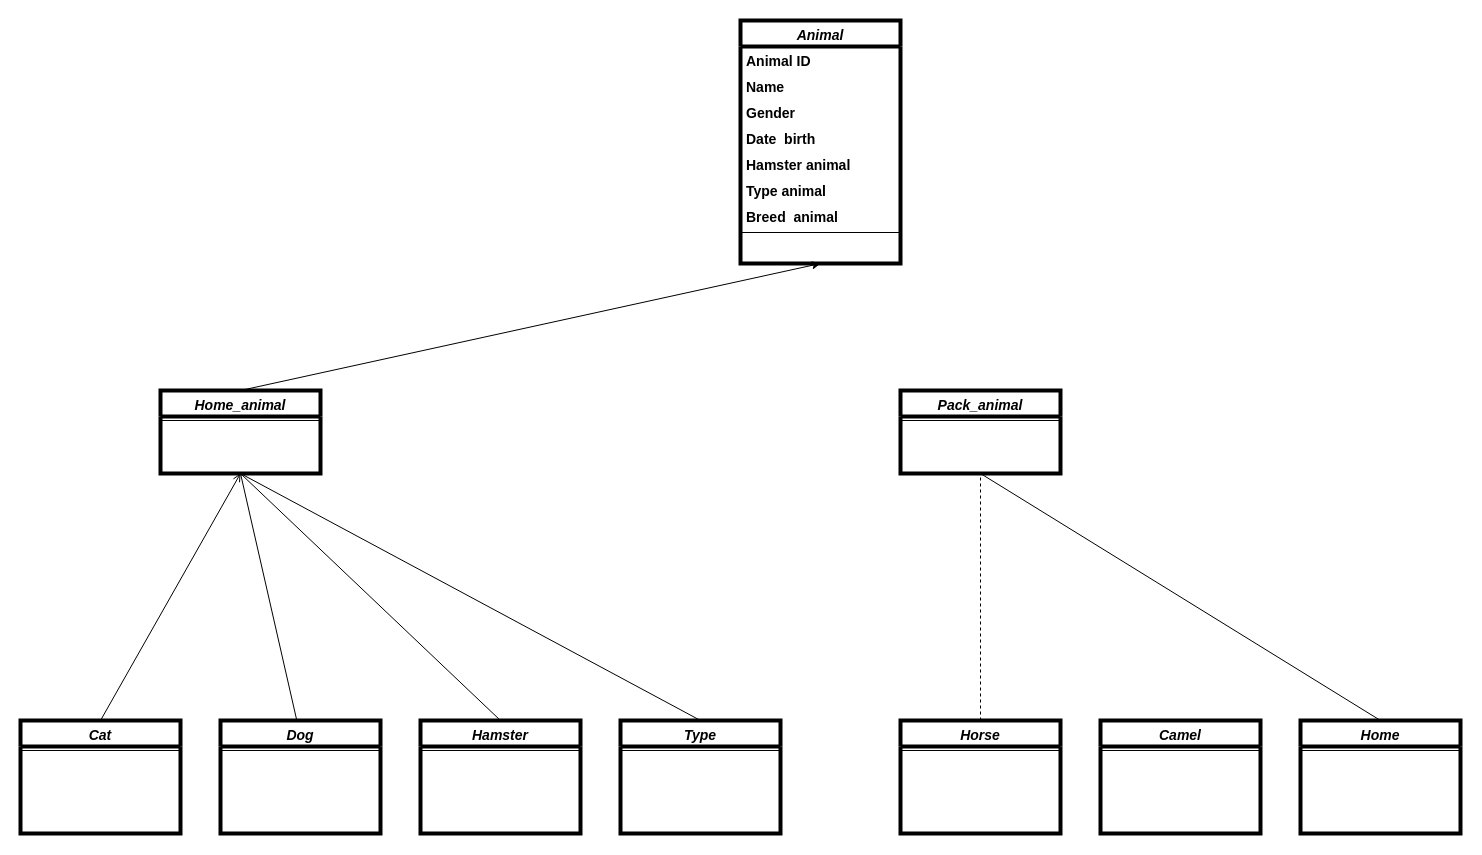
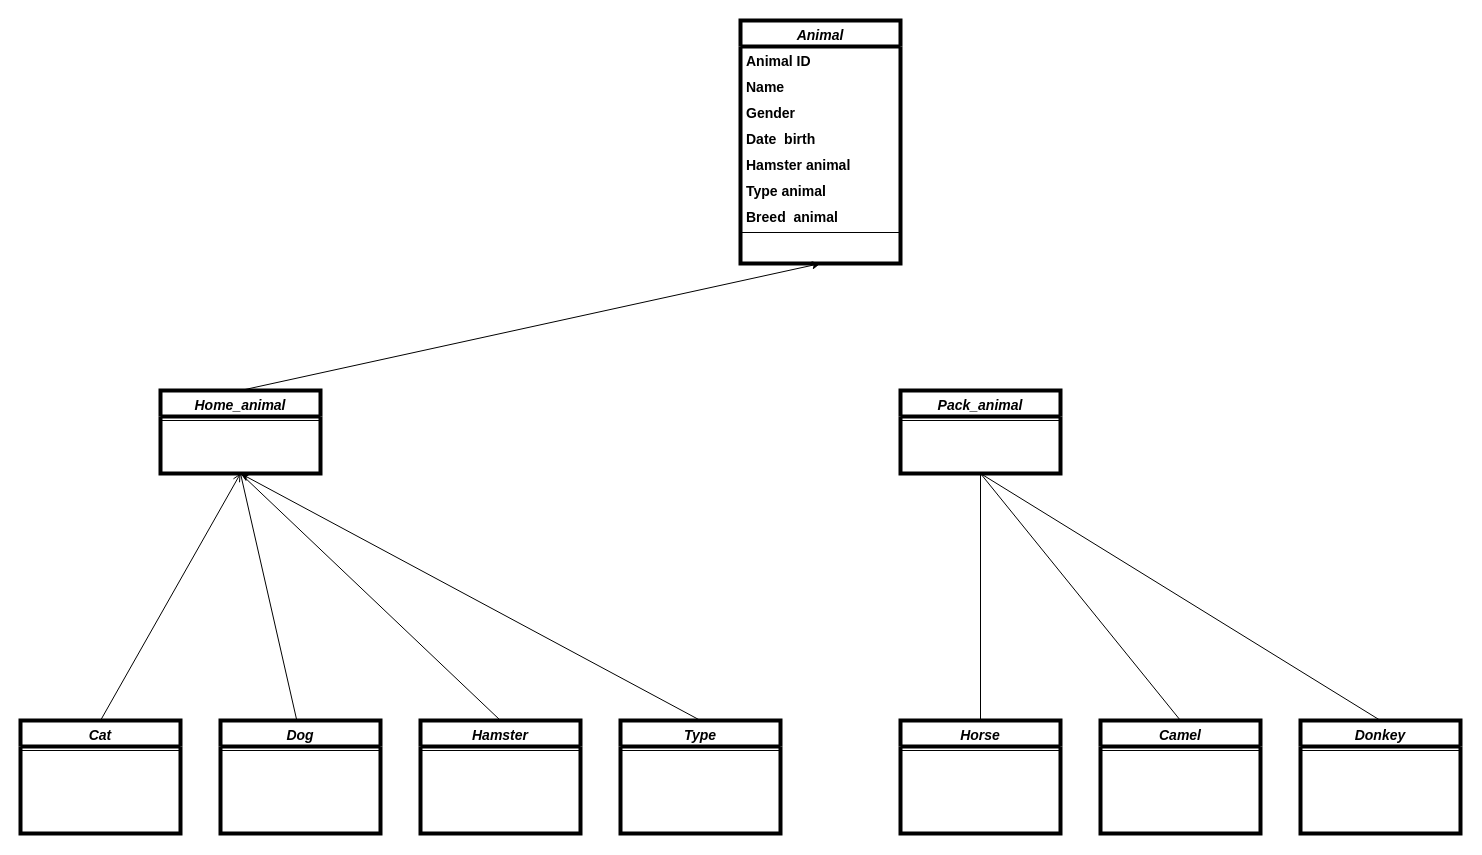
- <mxCell id="30" value="" style="endArrow=none;html=1;rounded=0;exitX=0.5;exitY=0;exitDx=0;exitDy=0;entryX=0.5;entryY=1;entryDx=0;entryDy=0;fontSize=14;fontStyle=1" parent="1" source="28" target="2" edge="1"><mxGeometry width="50" height="50" relative="1" as="geometry"><mxPoint x="700" y="610" as="sourcePoint" /><mxPoint x="250" y="473" as="targetPoint" /></mxGeometry></mxCell>
+ <mxCell id="30" value="" style="endArrow=classic;html=1;rounded=0;exitX=0.5;exitY=0;exitDx=0;exitDy=0;entryX=0.5;entryY=1;entryDx=0;entryDy=0;fontSize=14;fontStyle=1;" parent="1" source="28" target="2" edge="1"><mxGeometry width="50" height="50" relative="1" as="geometry"><mxPoint x="700" y="610" as="sourcePoint" /><mxPoint x="250" y="473" as="targetPoint" /></mxGeometry></mxCell>
- <mxCell id="27" value="" style="endArrow=none;html=1;rounded=0;entryX=0.5;entryY=1;entryDx=0;entryDy=0;exitX=0.5;exitY=0;exitDx=0;exitDy=0;fontSize=14;fontStyle=1;dashed=1;" parent="1" source="15" target="13" edge="1"><mxGeometry width="50" height="50" relative="1" as="geometry"><mxPoint x="890" y="670" as="sourcePoint" /><mxPoint x="940" y="620" as="targetPoint" /></mxGeometry></mxCell>
+ <mxCell id="27" value="" style="endArrow=none;html=1;rounded=0;entryX=0.5;entryY=1;entryDx=0;entryDy=0;exitX=0.5;exitY=0;exitDx=0;exitDy=0;fontSize=14;fontStyle=1" parent="1" source="15" target="13" edge="1"><mxGeometry width="50" height="50" relative="1" as="geometry"><mxPoint x="890" y="670" as="sourcePoint" /><mxPoint x="940" y="620" as="targetPoint" /></mxGeometry></mxCell>
+ <mxCell id="33" value="" style="endArrow=none;html=1;rounded=0;entryX=0.5;entryY=1;entryDx=0;entryDy=0;exitX=0.5;exitY=0;exitDx=0;exitDy=0;fontSize=14;fontStyle=1" parent="1" source="31" target="13" edge="1"><mxGeometry width="50" height="50" relative="1" as="geometry"><mxPoint x="700" y="610" as="sourcePoint" /><mxPoint x="750" y="560" as="targetPoint" /></mxGeometry></mxCell>
- <mxCell id="34" value="Home" style="swimlane;fontStyle=3;align=center;verticalAlign=top;childLayout=stackLayout;horizontal=1;startSize=26;horizontalStack=0;resizeParent=1;resizeLast=0;collapsible=1;marginBottom=0;rounded=0;shadow=0;strokeWidth=4;fontSize=14;" parent="1" vertex="1"><mxGeometry x="1300" y="720" width="160" height="113" as="geometry"><mxRectangle x="230" y="140" width="160" height="26" as="alternateBounds" /></mxGeometry></mxCell>
+ <mxCell id="34" value="Donkey" style="swimlane;fontStyle=3;align=center;verticalAlign=top;childLayout=stackLayout;horizontal=1;startSize=26;horizontalStack=0;resizeParent=1;resizeLast=0;collapsible=1;marginBottom=0;rounded=0;shadow=0;strokeWidth=4;fontSize=14;" parent="1" vertex="1"><mxGeometry x="1300" y="720" width="160" height="113" as="geometry"><mxRectangle x="230" y="140" width="160" height="26" as="alternateBounds" /></mxGeometry></mxCell>
